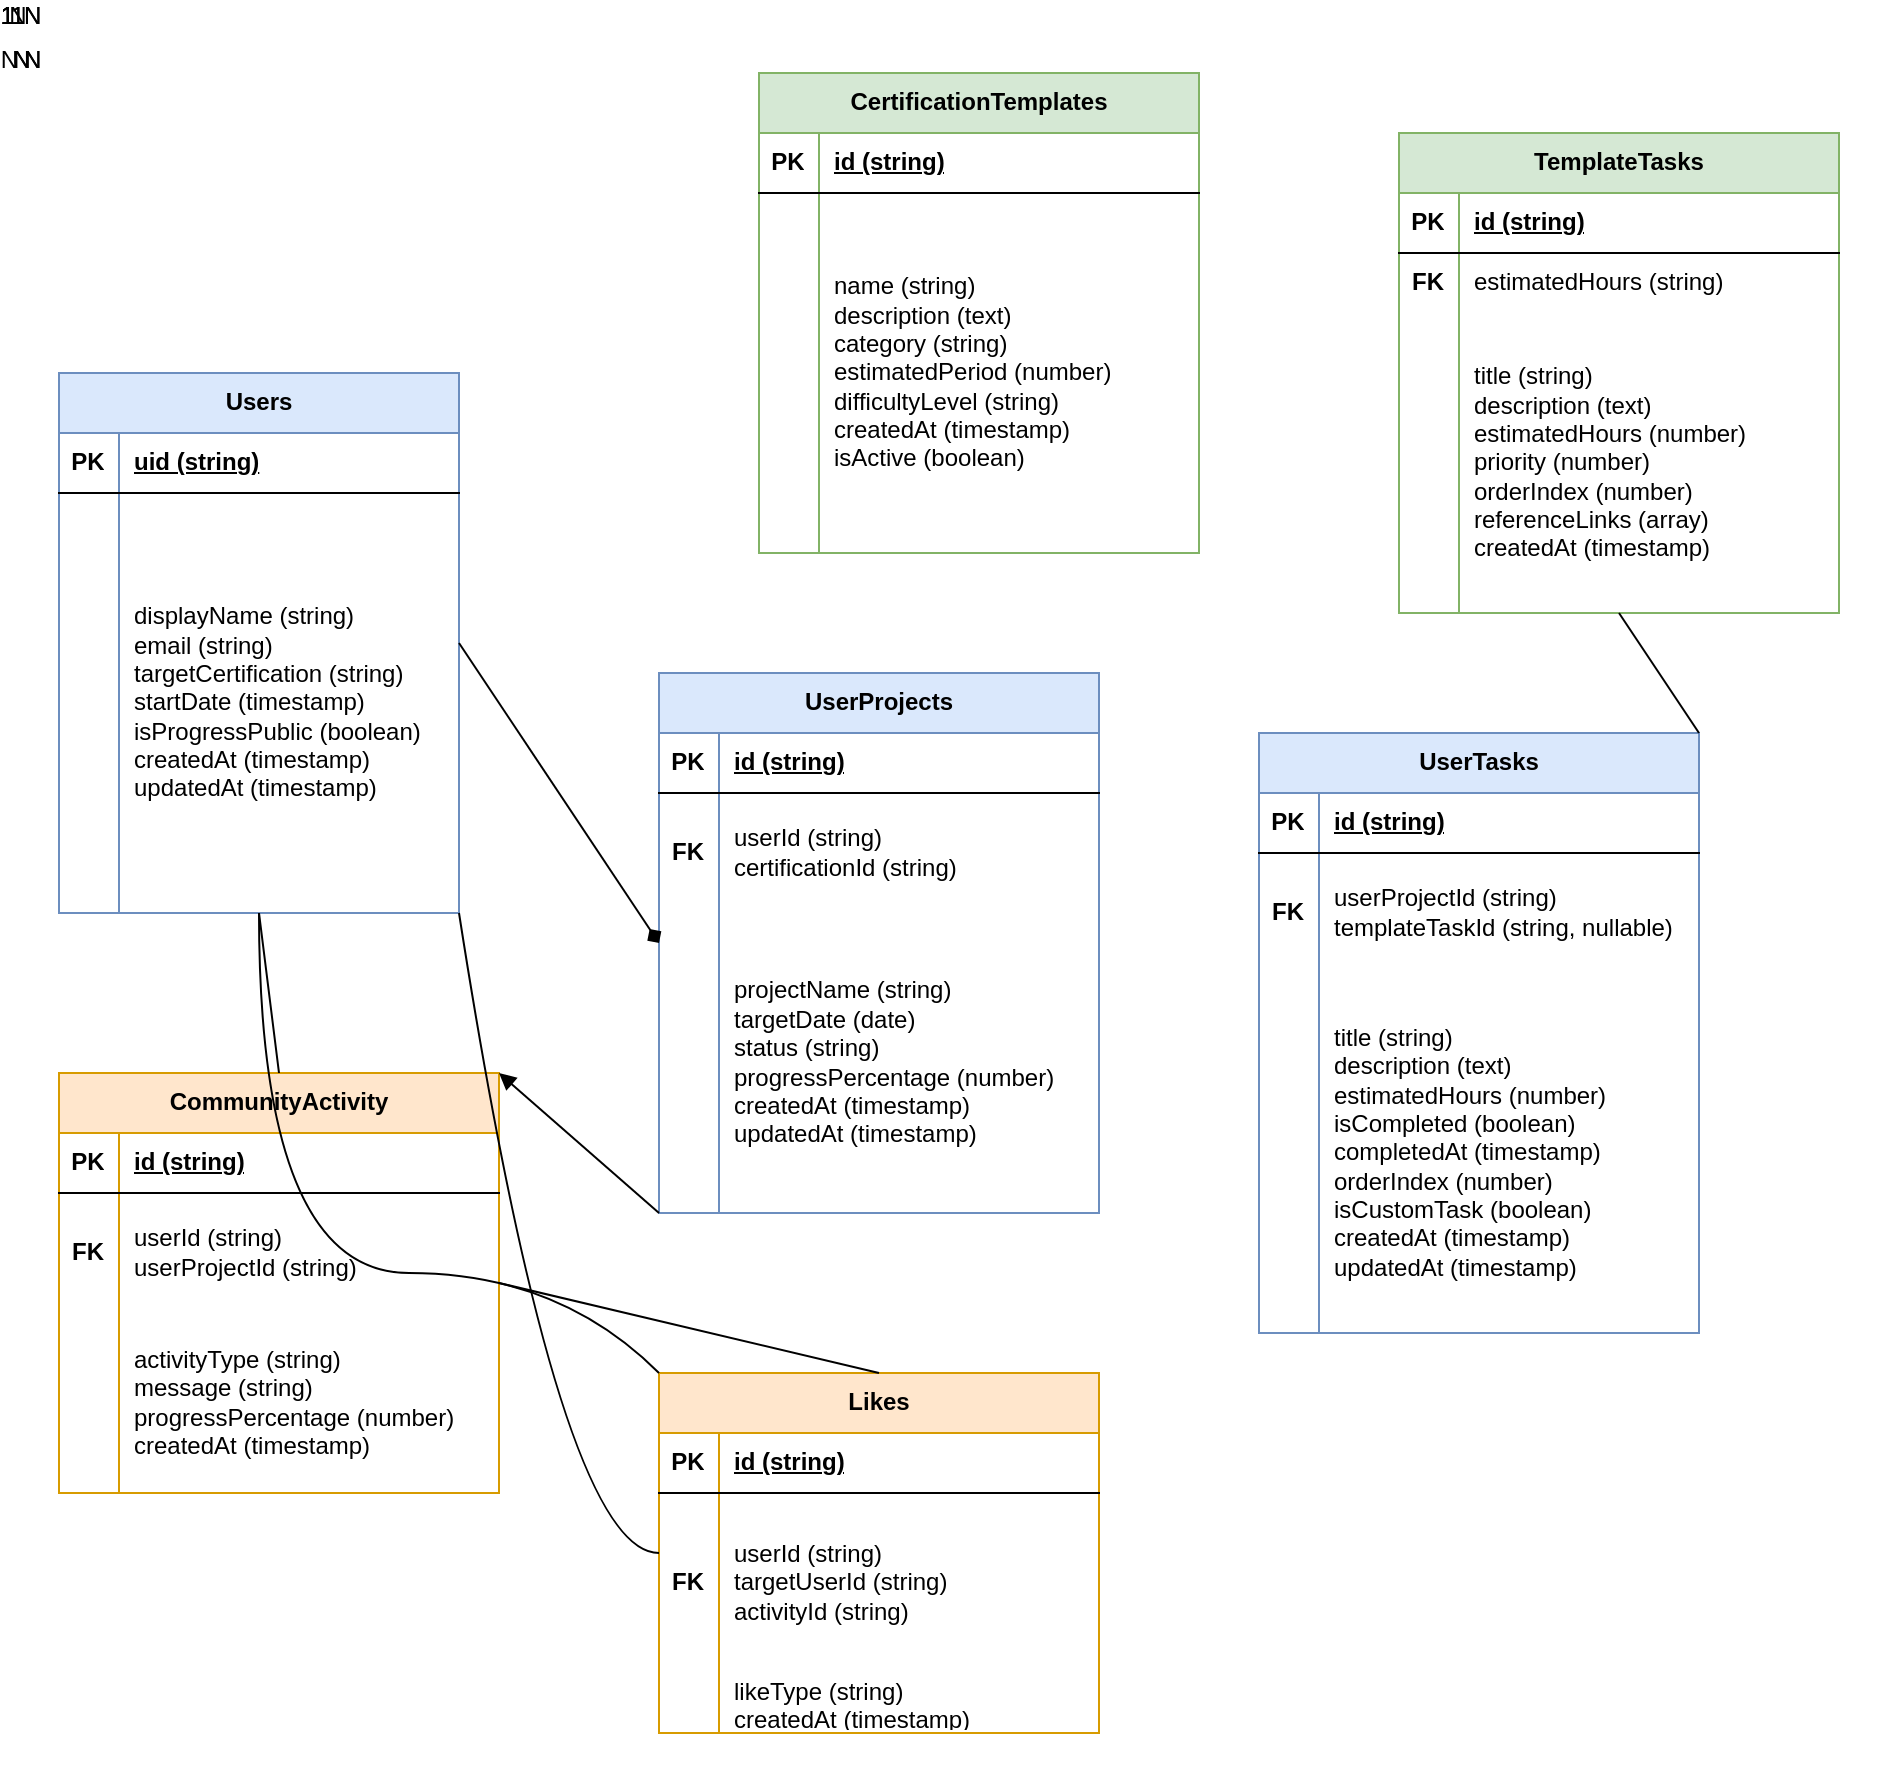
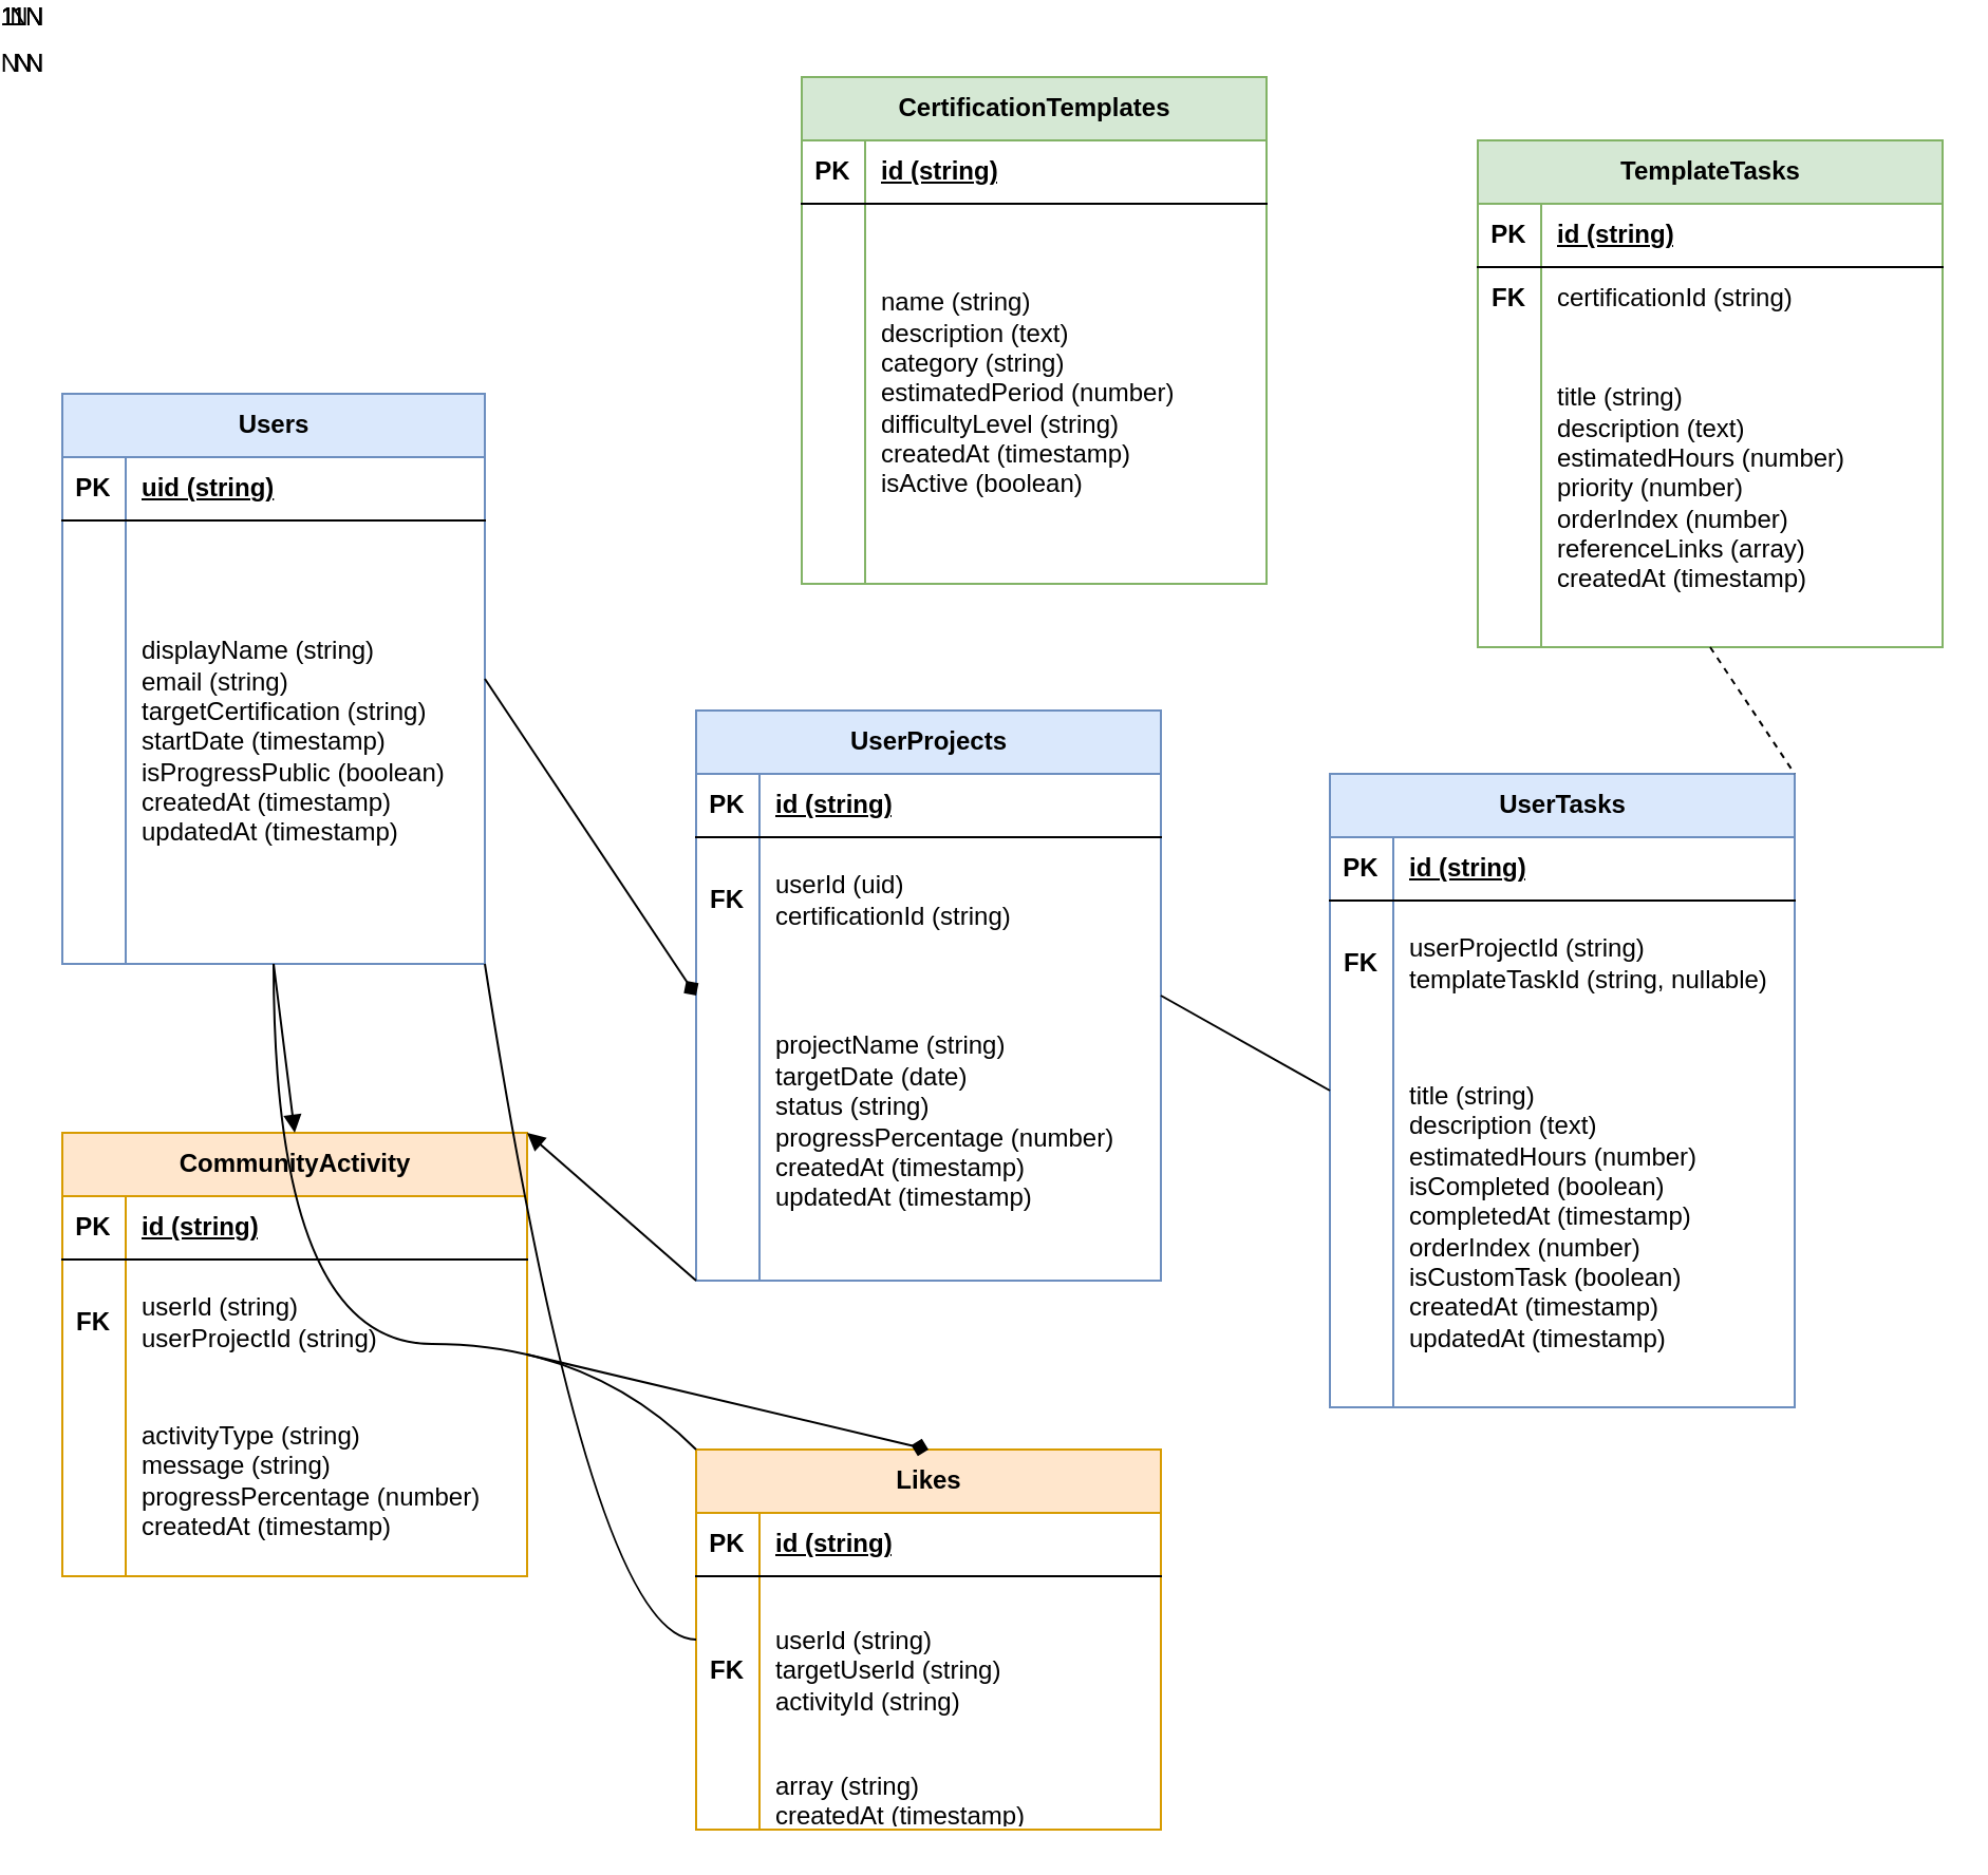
- <mxCell id="22" value="estimatedHours (string)" style="shape=partialRectangle;connectable=0;fillColor=none;top=0;left=0;bottom=0;right=0;align=left;spacingLeft=6;overflow=hidden;whiteSpace=wrap;html=1;" vertex="1" parent="20"><mxGeometry x="30" width="190" height="30" as="geometry" /></mxCell>
+ <mxCell id="22" value="certificationId (string)" style="shape=partialRectangle;connectable=0;fillColor=none;top=0;left=0;bottom=0;right=0;align=left;spacingLeft=6;overflow=hidden;whiteSpace=wrap;html=1;" vertex="1" parent="20"><mxGeometry x="30" width="190" height="30" as="geometry" /></mxCell>
- <mxCell id="72" value="" style="endArrow=none;html=1;rounded=0;exitX=0.5;exitY=1;exitDx=0;exitDy=0;entryX=1;entryY=0;entryDx=0;entryDy=0;dashed=0;" edge="1" parent="1" source="16" target="36"><mxGeometry width="50" height="50" relative="1" as="geometry"><mxPoint x="800" y="290" as="sourcePoint" /><mxPoint x="840" y="350" as="targetPoint" /></mxGeometry></mxCell>
+ <mxCell id="72" value="" style="endArrow=none;html=1;rounded=0;exitX=0.5;exitY=1;exitDx=0;exitDy=0;entryX=1;entryY=0;entryDx=0;entryDy=0;dashed=1;" edge="1" parent="1" source="16" target="36"><mxGeometry width="50" height="50" relative="1" as="geometry"><mxPoint x="800" y="290" as="sourcePoint" /><mxPoint x="840" y="350" as="targetPoint" /></mxGeometry></mxCell>
- <mxCell id="32" value="userId (string)&#10;certificationId (string)" style="shape=partialRectangle;connectable=0;fillColor=none;top=0;left=0;bottom=0;right=0;align=left;spacingLeft=6;overflow=hidden;whiteSpace=wrap;html=1;" vertex="1" parent="30"><mxGeometry x="30" width="190" height="60" as="geometry" /></mxCell>
+ <mxCell id="32" value="userId (uid)&#10;certificationId (string)" style="shape=partialRectangle;connectable=0;fillColor=none;top=0;left=0;bottom=0;right=0;align=left;spacingLeft=6;overflow=hidden;whiteSpace=wrap;html=1;" vertex="1" parent="30"><mxGeometry x="30" width="190" height="60" as="geometry" /></mxCell>
+ <mxCell id="69" value="" style="endArrow=none;html=1;rounded=0;exitX=1;exitY=0.5;exitDx=0;exitDy=0;entryX=0;entryY=0.5;entryDx=0;entryDy=0;" edge="1" parent="1" source="26" target="36"><mxGeometry width="50" height="50" relative="1" as="geometry"><mxPoint x="540" y="455" as="sourcePoint" /><mxPoint x="620" y="500" as="targetPoint" /></mxGeometry></mxCell>
+ <mxCell id="70" value="1" style="resizable=0;html=1;whiteSpace=wrap;align=right;verticalAlign=bottom;" connectable="0" vertex="1" parent="69"><mxGeometry x="-1" as="geometry" /></mxCell>
+ <mxCell id="71" value="N" style="resizable=0;html=1;whiteSpace=wrap;align=left;verticalAlign=bottom;" connectable="0" vertex="1" parent="69"><mxGeometry x="1" as="geometry" /></mxCell>
- <mxCell id="75" value="" style="endArrow=none;html=1;rounded=0;exitX=0.5;exitY=1;exitDx=0;exitDy=0;entryX=0.5;entryY=0;entryDx=0;entryDy=0;" edge="1" parent="1" source="2" target="46"><mxGeometry width="50" height="50" relative="1" as="geometry"><mxPoint x="120" y="440" as="sourcePoint" /><mxPoint x="130" y="520" as="targetPoint" /></mxGeometry></mxCell>
+ <mxCell id="75" value="" style="endArrow=block;html=1;rounded=0;exitX=0.5;exitY=1;exitDx=0;exitDy=0;entryX=0.5;entryY=0;entryDx=0;entryDy=0;" edge="1" parent="1" source="2" target="46"><mxGeometry width="50" height="50" relative="1" as="geometry"><mxPoint x="120" y="440" as="sourcePoint" /><mxPoint x="130" y="520" as="targetPoint" /></mxGeometry></mxCell>
- <mxCell id="87" value="" style="endArrow=none;html=1;rounded=0;exitX=1;exitY=0.5;exitDx=0;exitDy=0;entryX=0.5;entryY=0;entryDx=0;entryDy=0;" edge="1" parent="1" source="46" target="56"><mxGeometry width="50" height="50" relative="1" as="geometry"><mxPoint x="240" y="625" as="sourcePoint" /><mxPoint x="430" y="670" as="targetPoint" /></mxGeometry></mxCell>
+ <mxCell id="87" value="" style="endArrow=diamond;html=1;rounded=0;exitX=1;exitY=0.5;exitDx=0;exitDy=0;entryX=0.5;entryY=0;entryDx=0;entryDy=0;" edge="1" parent="1" source="46" target="56"><mxGeometry width="50" height="50" relative="1" as="geometry"><mxPoint x="240" y="625" as="sourcePoint" /><mxPoint x="430" y="670" as="targetPoint" /></mxGeometry></mxCell>
- <mxCell id="65" value="likeType (string)&#10;createdAt (timestamp)" style="shape=partialRectangle;connectable=0;fillColor=none;top=0;left=0;bottom=0;right=0;align=left;spacingLeft=6;overflow=hidden;whiteSpace=wrap;html=1;" vertex="1" parent="63"><mxGeometry x="30" width="190" height="30" as="geometry" /></mxCell>
+ <mxCell id="65" value="array (string)&#10;createdAt (timestamp)" style="shape=partialRectangle;connectable=0;fillColor=none;top=0;left=0;bottom=0;right=0;align=left;spacingLeft=6;overflow=hidden;whiteSpace=wrap;html=1;" vertex="1" parent="63"><mxGeometry x="30" width="190" height="30" as="geometry" /></mxCell>
